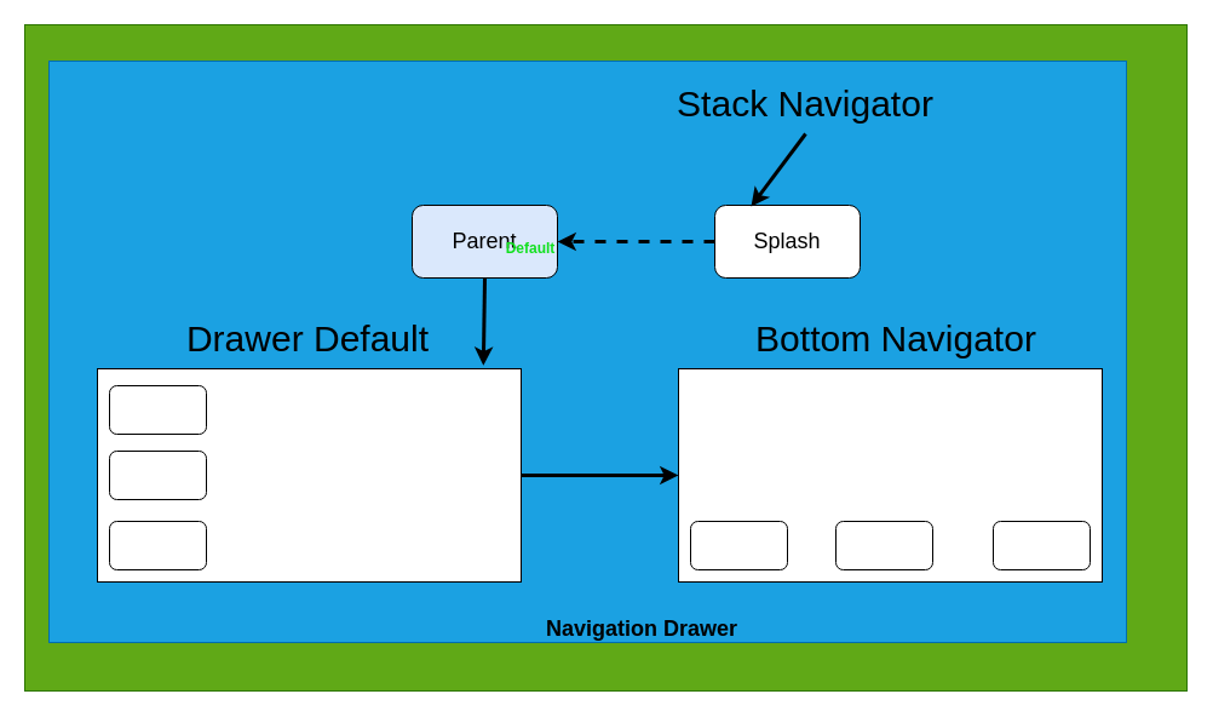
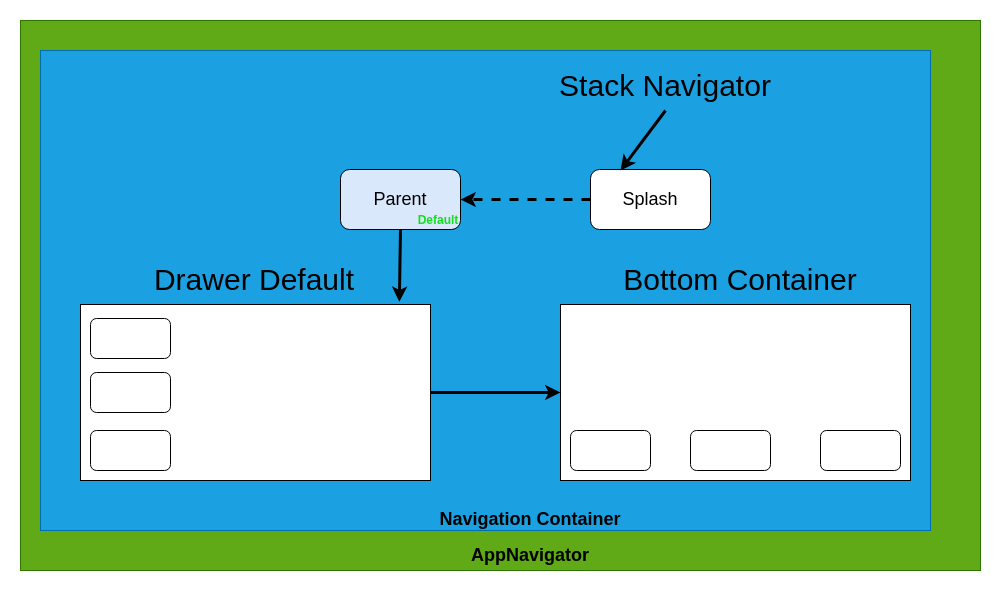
- <mxCell id="15" value="&lt;font color=&quot;#11e01e&quot;&gt;Default&lt;/font&gt;" style="text;html=1;strokeColor=none;fillColor=none;align=center;verticalAlign=middle;whiteSpace=wrap;rounded=0;fontSize=12;fontColor=#000000;fontStyle=1" parent="1" vertex="1"><mxGeometry x="418" y="195" width="40" height="19" as="geometry" /></mxCell>
+ <mxCell id="15" value="&lt;font color=&quot;#11e01e&quot;&gt;Default&lt;/font&gt;" style="text;html=1;strokeColor=none;fillColor=none;align=center;verticalAlign=middle;whiteSpace=wrap;rounded=0;fontSize=12;fontColor=#000000;fontStyle=1" parent="1" vertex="1"><mxGeometry x="418" y="210" width="40" height="19" as="geometry" /></mxCell>
- <mxCell id="17" value="&lt;font style=&quot;font-size: 30px;&quot;&gt;Bottom Navigator&lt;/font&gt;" style="text;html=1;strokeColor=none;fillColor=none;align=center;verticalAlign=middle;whiteSpace=wrap;rounded=0;fontSize=18;fontColor=#000000;" parent="1" vertex="1"><mxGeometry x="610" y="254" width="260" height="50" as="geometry" /></mxCell>
+ <mxCell id="17" value="&lt;font style=&quot;font-size: 30px;&quot;&gt;Bottom Container&lt;/font&gt;" style="text;html=1;strokeColor=none;fillColor=none;align=center;verticalAlign=middle;whiteSpace=wrap;rounded=0;fontSize=18;fontColor=#000000;" parent="1" vertex="1"><mxGeometry x="610" y="254" width="260" height="50" as="geometry" /></mxCell>
- <mxCell id="10" value="Navigation Drawer" style="text;html=1;strokeColor=none;fillColor=none;align=center;verticalAlign=middle;whiteSpace=wrap;rounded=0;fontSize=18;fontColor=#000000;fontStyle=1" parent="1" vertex="1"><mxGeometry x="430" y="504" width="200" height="30" as="geometry" /></mxCell>
+ <mxCell id="10" value="Navigation Container" style="text;html=1;strokeColor=none;fillColor=none;align=center;verticalAlign=middle;whiteSpace=wrap;rounded=0;fontSize=18;fontColor=#000000;fontStyle=1" parent="1" vertex="1"><mxGeometry x="430" y="504" width="200" height="30" as="geometry" /></mxCell>
+ <mxCell id="3" value="AppNavigator" style="text;html=1;strokeColor=none;fillColor=none;align=center;verticalAlign=middle;whiteSpace=wrap;rounded=0;fontSize=18;fontColor=#000000;fontStyle=1" parent="1" vertex="1"><mxGeometry x="430" y="540" width="200" height="30" as="geometry" /></mxCell>
